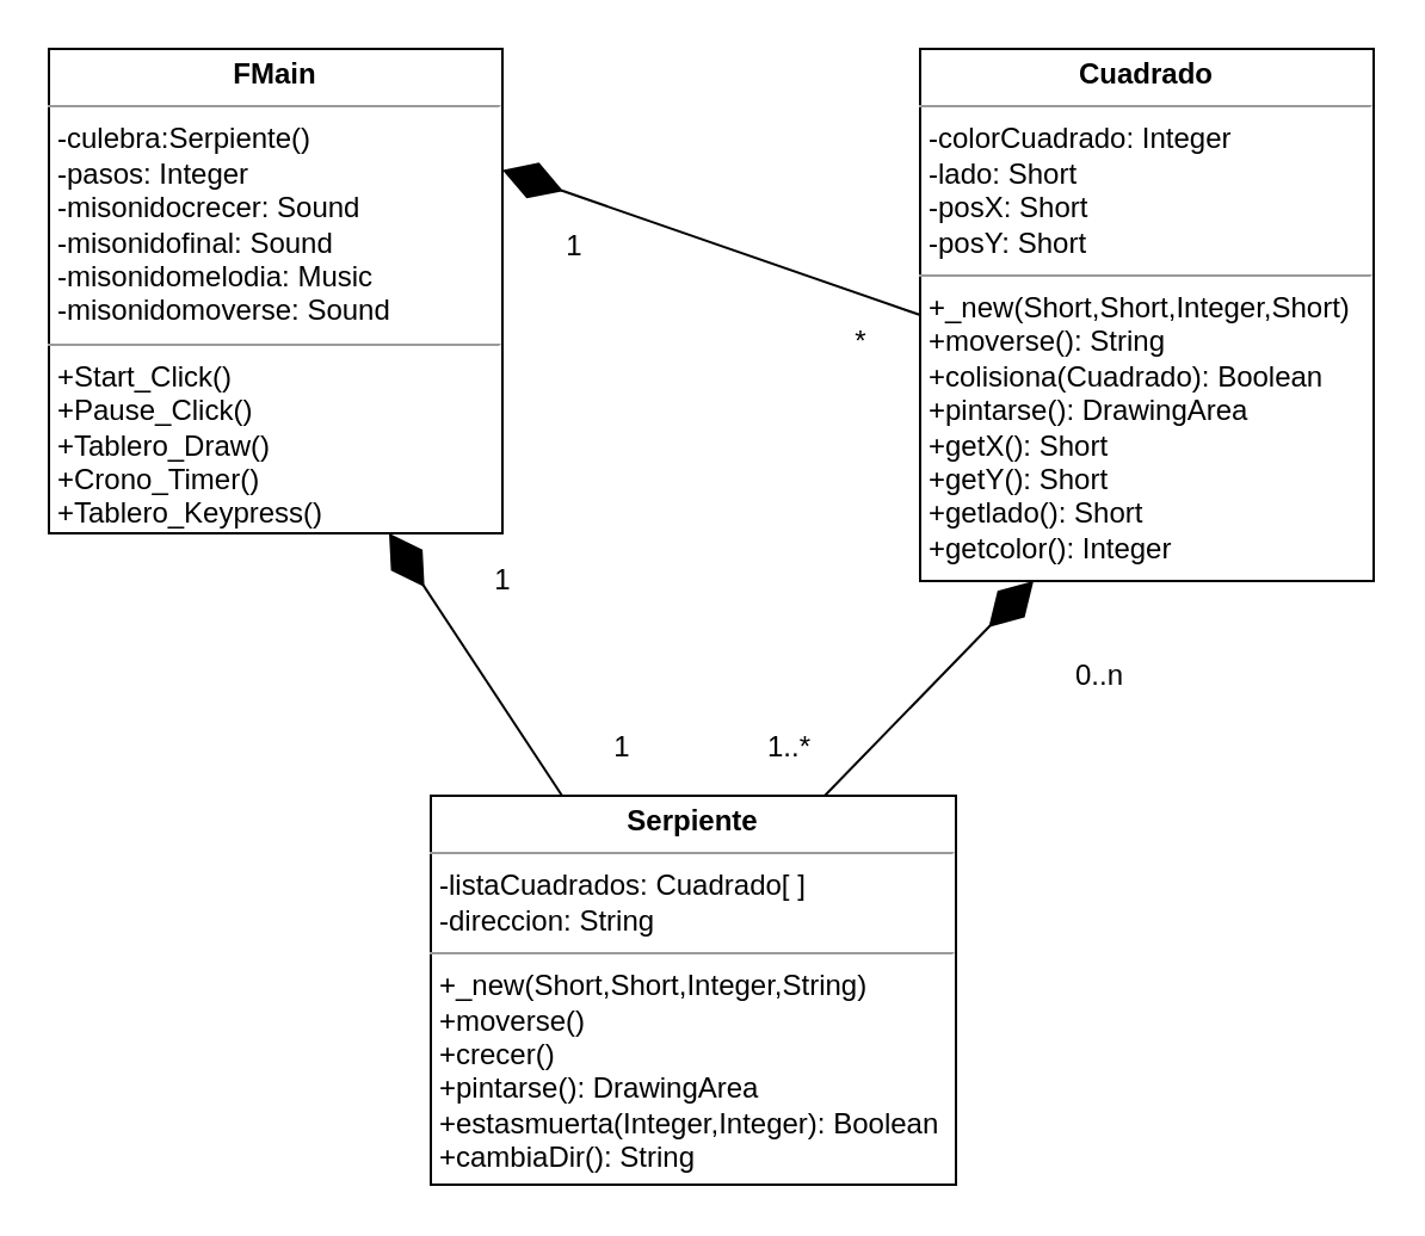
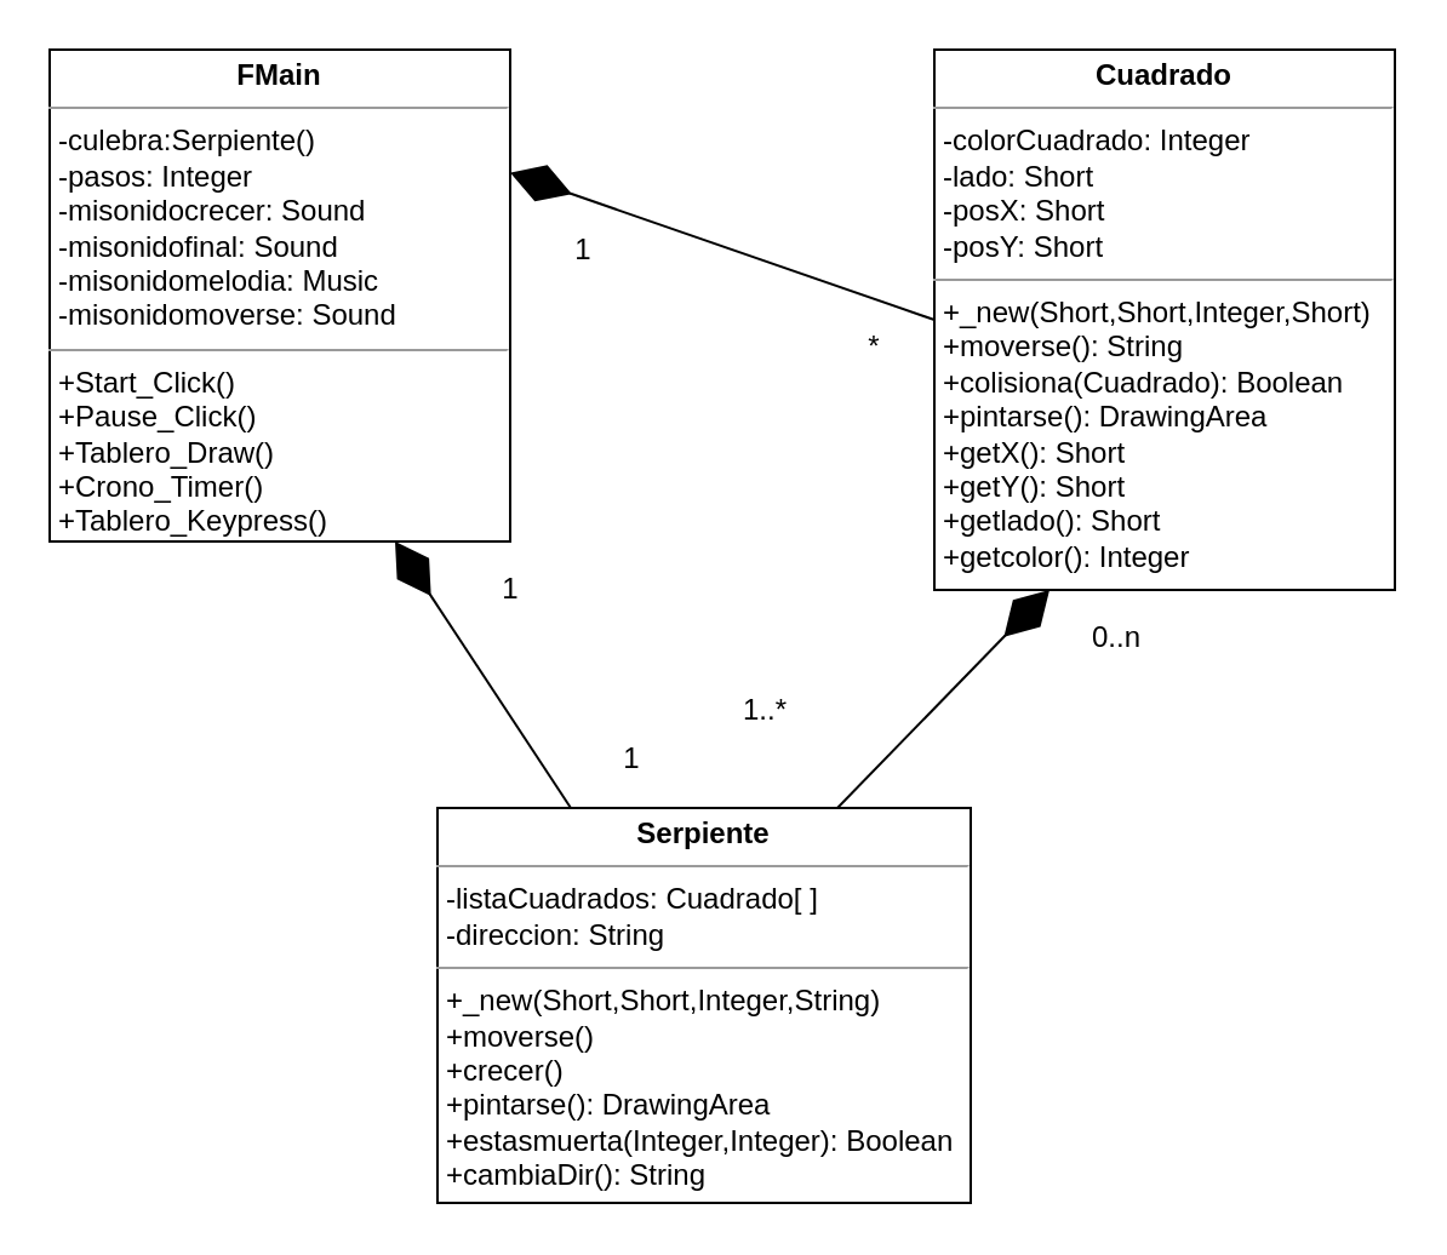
- <mxCell id="11" value="0..n" style="text;html=1;resizable=0;autosize=1;align=center;verticalAlign=middle;points=[];fillColor=none;strokeColor=none;rounded=0;" vertex="1" parent="1"><mxGeometry x="440" y="268" width="40" height="30" as="geometry" /></mxCell>
+ <mxCell id="11" value="0..n" style="text;html=1;resizable=0;autosize=1;align=center;verticalAlign=middle;points=[];fillColor=none;strokeColor=none;rounded=0;" vertex="1" parent="1"><mxGeometry x="440" y="248" width="40" height="30" as="geometry" /></mxCell>
- <mxCell id="10" value="1..*" style="text;html=1;resizable=0;autosize=1;align=center;verticalAlign=middle;points=[];fillColor=none;strokeColor=none;rounded=0;" vertex="1" parent="1"><mxGeometry x="310" y="298" width="40" height="30" as="geometry" /></mxCell>
+ <mxCell id="10" value="1..*" style="text;html=1;resizable=0;autosize=1;align=center;verticalAlign=middle;points=[];fillColor=none;strokeColor=none;rounded=0;" vertex="1" parent="1"><mxGeometry x="295" y="278" width="40" height="30" as="geometry" /></mxCell>
